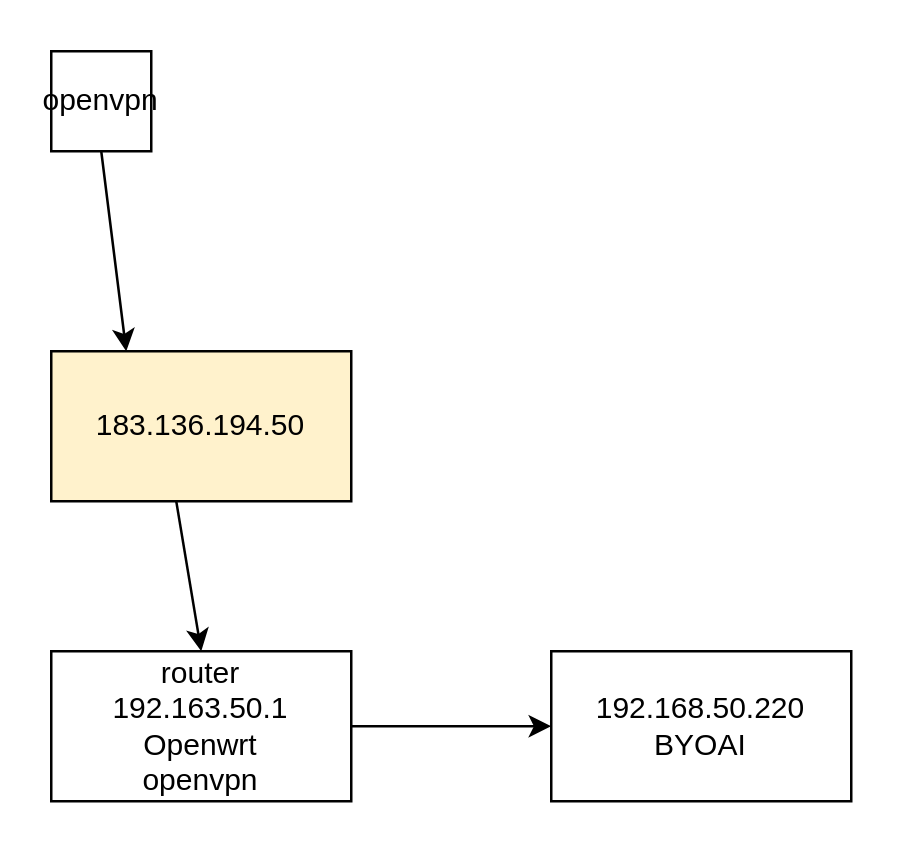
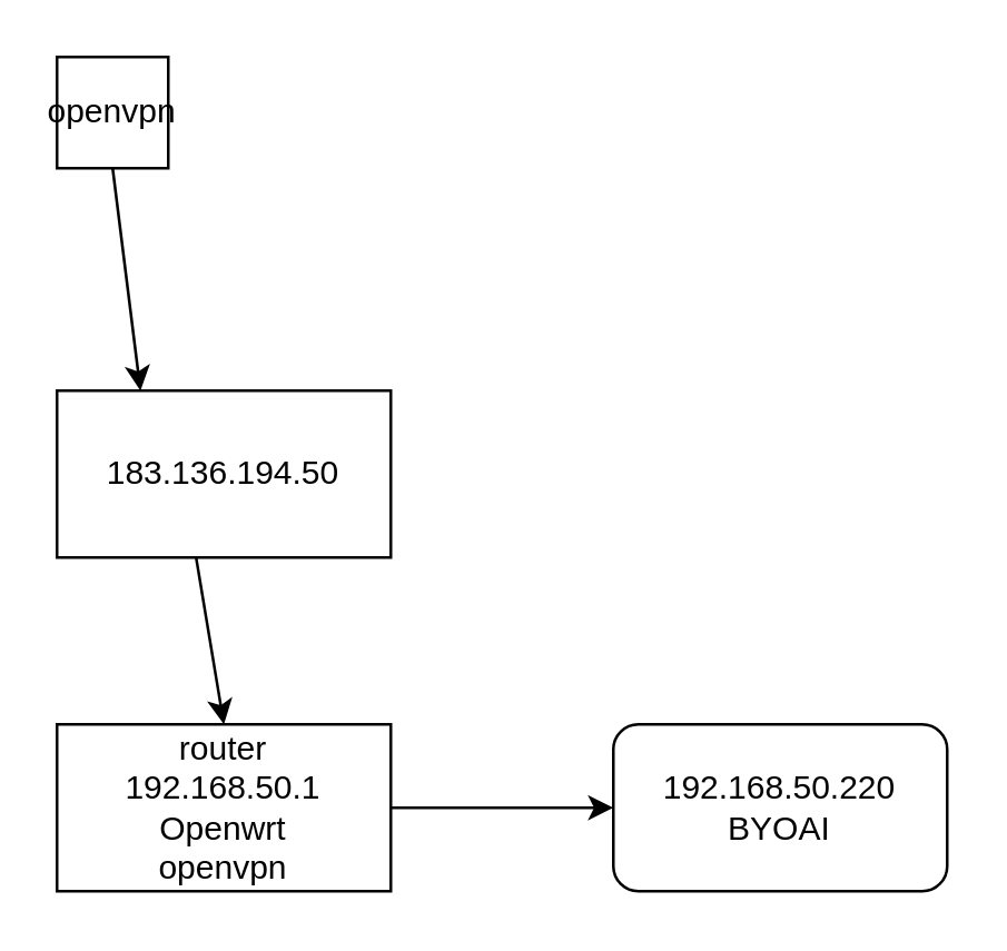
- <mxCell id="3" value="183.136.194.50" style="rounded=0;whiteSpace=wrap;html=1;fillColor=#fff2cc;" parent="1" vertex="1"><mxGeometry x="20" y="140" width="120" height="60" as="geometry" /></mxCell>
+ <mxCell id="3" value="183.136.194.50" style="rounded=0;whiteSpace=wrap;html=1;" parent="1" vertex="1"><mxGeometry x="20" y="140" width="120" height="60" as="geometry" /></mxCell>
- <mxCell id="2" value="router&lt;br&gt;192.163.50.1&lt;br&gt;Openwrt&lt;br&gt;openvpn" style="rounded=0;whiteSpace=wrap;html=1;" parent="1" vertex="1"><mxGeometry x="20" y="260" width="120" height="60" as="geometry" /></mxCell>
+ <mxCell id="2" value="router&lt;br&gt;192.168.50.1&lt;br&gt;Openwrt&lt;br&gt;openvpn" style="rounded=0;whiteSpace=wrap;html=1;" parent="1" vertex="1"><mxGeometry x="20" y="260" width="120" height="60" as="geometry" /></mxCell>
- <mxCell id="5" value="192.168.50.220&lt;br&gt;BYOAI" style="rounded=0;whiteSpace=wrap;html=1;" parent="1" vertex="1"><mxGeometry x="220" y="260" width="120" height="60" as="geometry" /></mxCell>
+ <mxCell id="5" value="192.168.50.220&lt;br&gt;BYOAI" style="whiteSpace=wrap;html=1;rounded=1;" parent="1" vertex="1"><mxGeometry x="220" y="260" width="120" height="60" as="geometry" /></mxCell>
